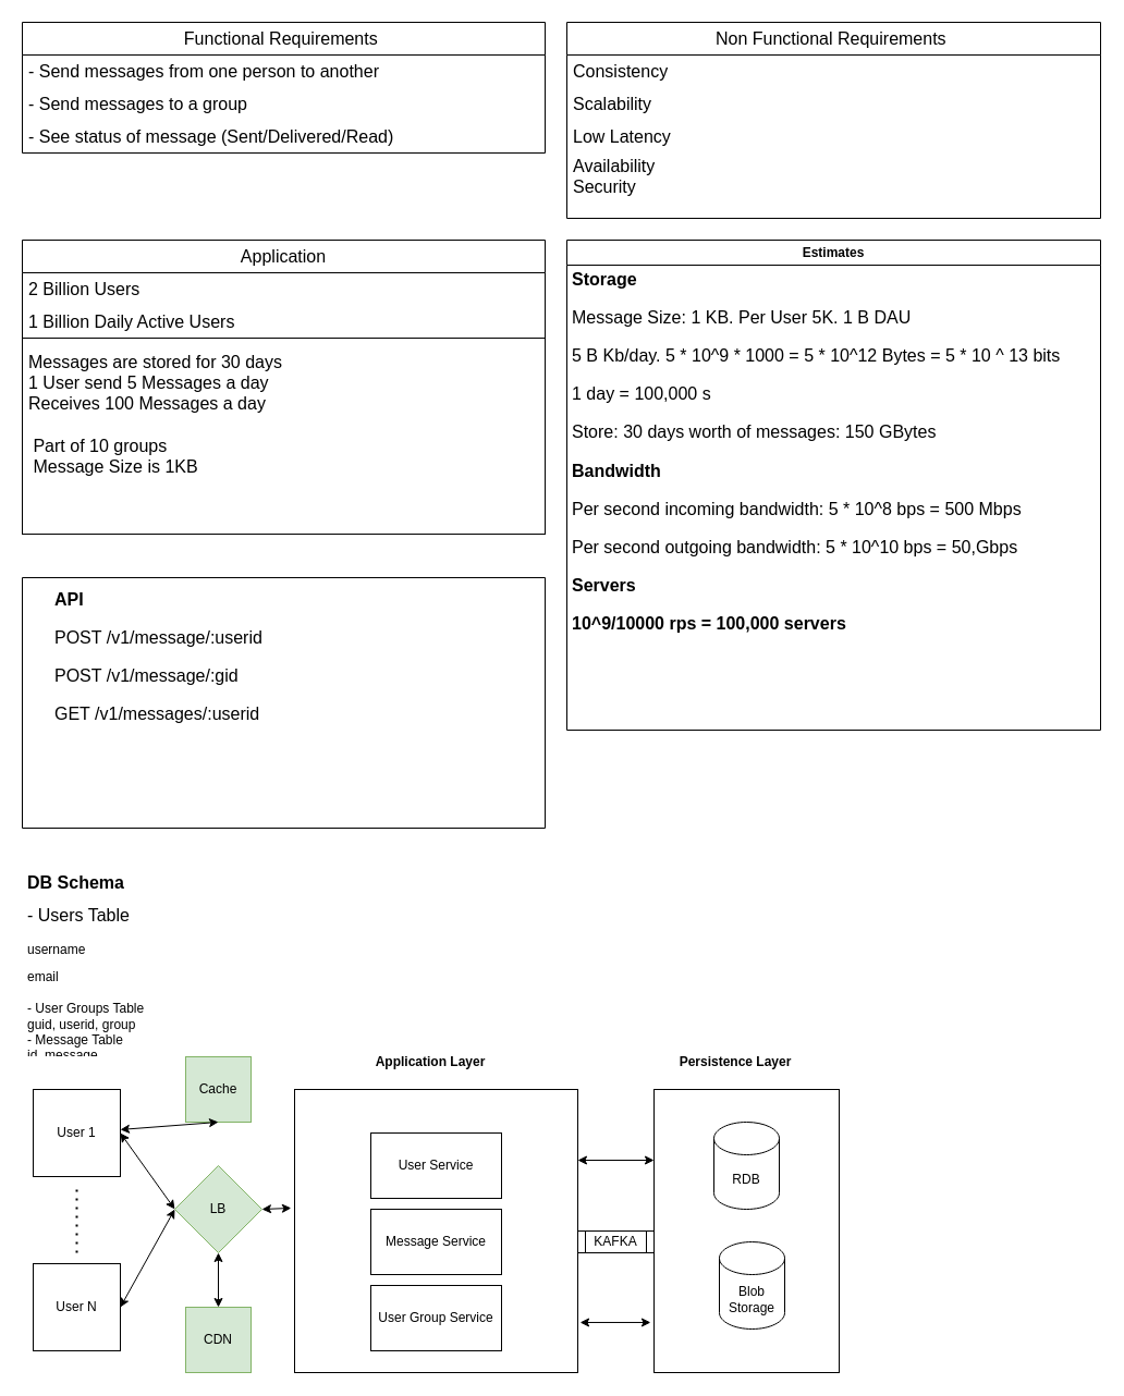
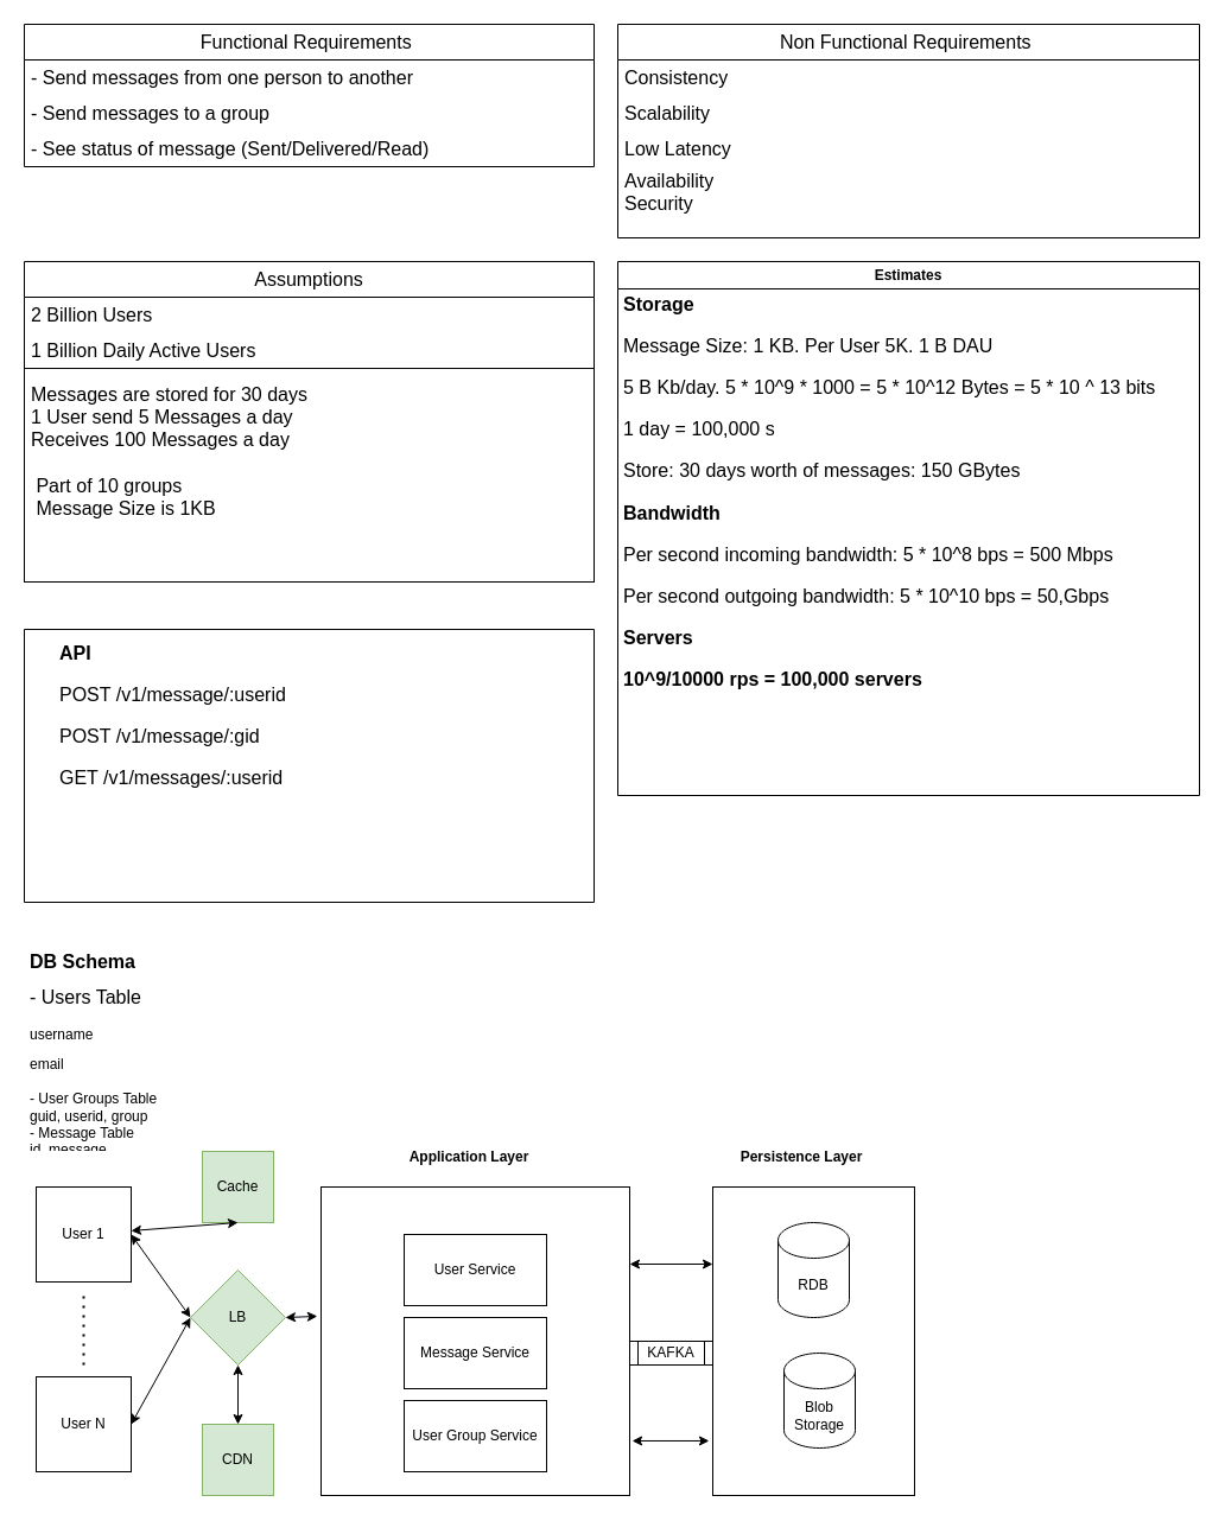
- <mxCell id="14" value="Application" style="swimlane;fontStyle=0;childLayout=stackLayout;horizontal=1;startSize=30;horizontalStack=0;resizeParent=1;resizeParentMax=0;resizeLast=0;collapsible=1;marginBottom=0;whiteSpace=wrap;html=1;fontSize=16;" vertex="1" parent="1"><mxGeometry x="20" y="220" width="480" height="90" as="geometry" /></mxCell>
+ <mxCell id="14" value="Assumptions" style="swimlane;fontStyle=0;childLayout=stackLayout;horizontal=1;startSize=30;horizontalStack=0;resizeParent=1;resizeParentMax=0;resizeLast=0;collapsible=1;marginBottom=0;whiteSpace=wrap;html=1;fontSize=16;" vertex="1" parent="1"><mxGeometry x="20" y="220" width="480" height="90" as="geometry" /></mxCell>
